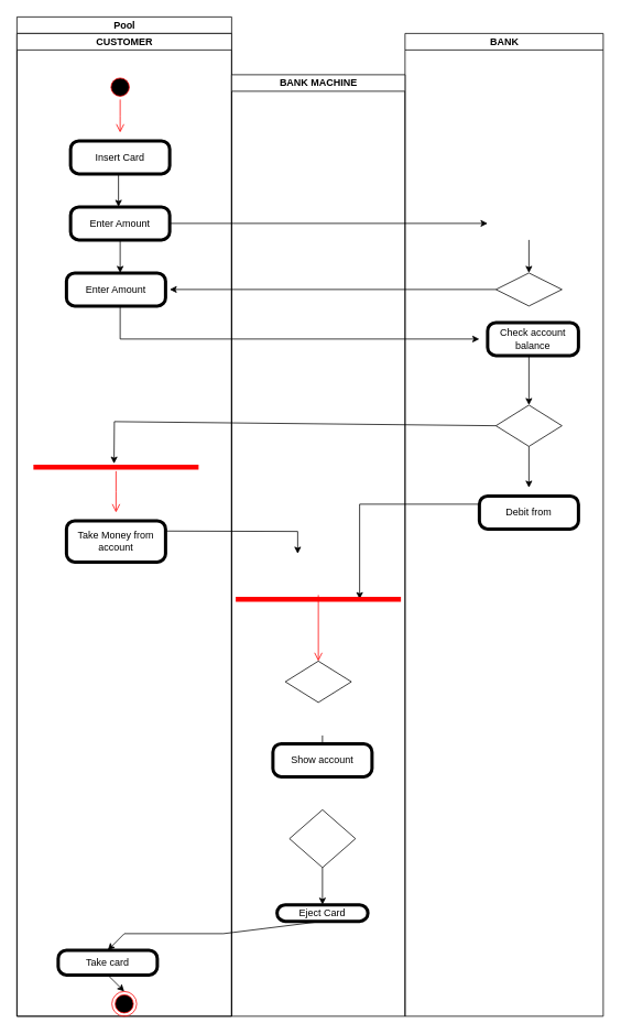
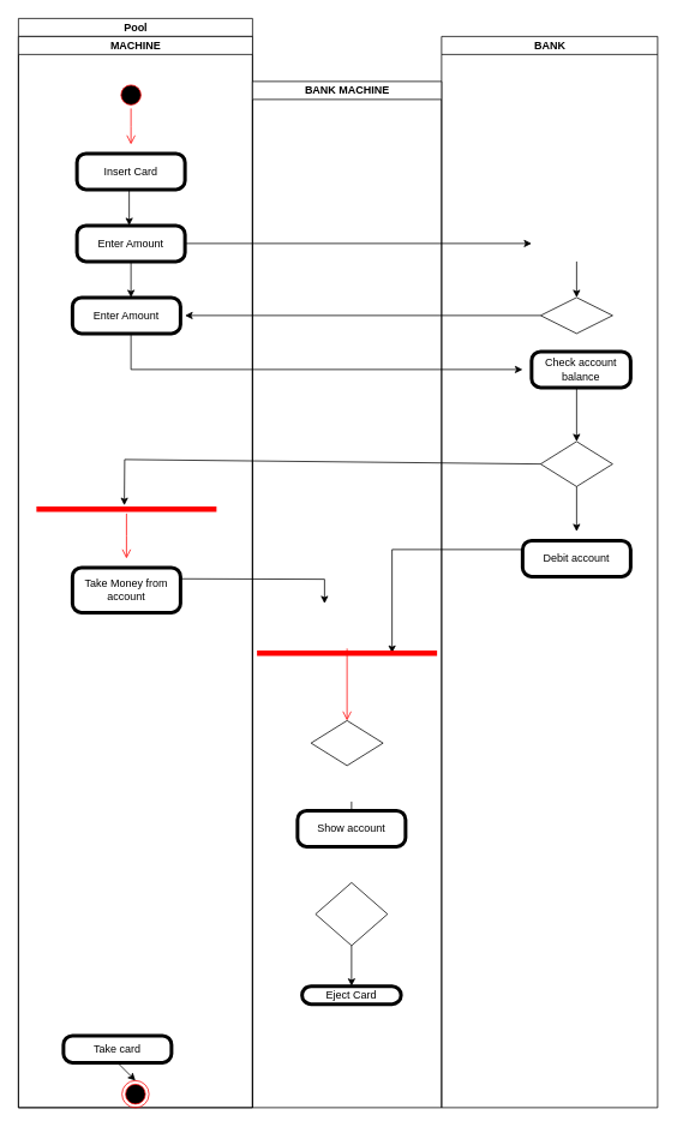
- <mxCell id="3" value="CUSTOMER" style="swimlane;startSize=20;html=1;" vertex="1" parent="2"><mxGeometry y="20" width="260" height="1190" as="geometry" /></mxCell>
+ <mxCell id="3" value="MACHINE" style="swimlane;startSize=20;html=1;" vertex="1" parent="2"><mxGeometry y="20" width="260" height="1190" as="geometry" /></mxCell>
- <mxCell id="26" value="Debit from" style="points=[[0.25,0,0],[0.5,0,0],[0.75,0,0],[1,0.25,0],[1,0.5,0],[1,0.75,0],[0.75,1,0],[0.5,1,0],[0.25,1,0],[0,0.75,0],[0,0.5,0],[0,0.25,0]];shape=mxgraph.bpmn.task;whiteSpace=wrap;rectStyle=rounded;size=10;html=1;container=1;expand=0;collapsible=0;bpmnShapeType=call;" vertex="1" parent="22"><mxGeometry x="90" y="560" width="120" height="40" as="geometry" /></mxCell>
+ <mxCell id="26" value="Debit account" style="points=[[0.25,0,0],[0.5,0,0],[0.75,0,0],[1,0.25,0],[1,0.5,0],[1,0.75,0],[0.75,1,0],[0.5,1,0],[0.25,1,0],[0,0.75,0],[0,0.5,0],[0,0.25,0]];shape=mxgraph.bpmn.task;whiteSpace=wrap;rectStyle=rounded;size=10;html=1;container=1;expand=0;collapsible=0;bpmnShapeType=call;" vertex="1" parent="22"><mxGeometry x="90" y="560" width="120" height="40" as="geometry" /></mxCell>
- <mxCell id="14" value="" style="endArrow=classic;html=1;rounded=0;exitX=0.5;exitY=1;exitDx=0;exitDy=0;exitPerimeter=0;entryX=0.5;entryY=0;entryDx=0;entryDy=0;entryPerimeter=0;" edge="1" parent="3" source="41" target="13"><mxGeometry width="50" height="50" relative="1" as="geometry"><mxPoint x="390" y="1070" as="sourcePoint" /><mxPoint x="440" y="1020" as="targetPoint" /><Array as="points"><mxPoint x="250" y="1090" /><mxPoint x="130" y="1090" /></Array></mxGeometry></mxCell>
